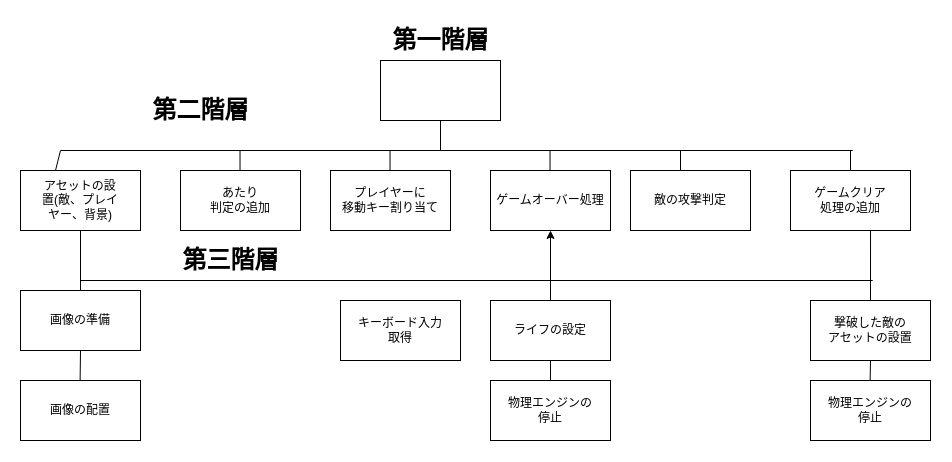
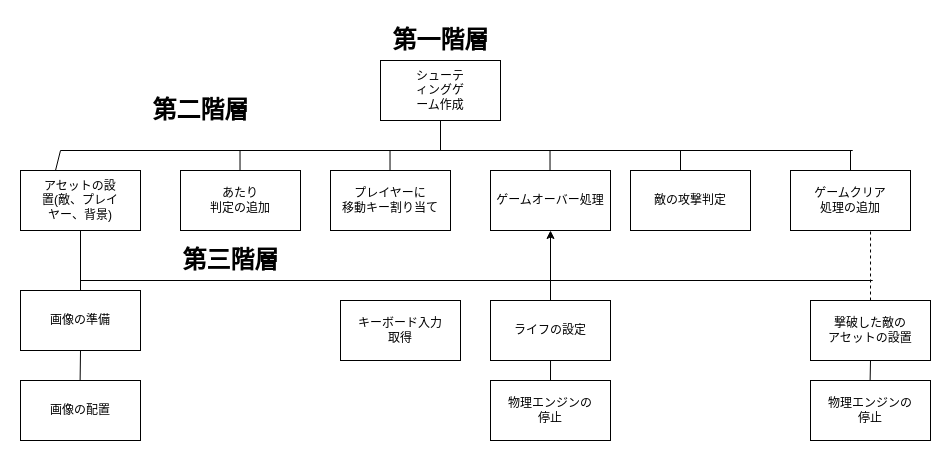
+ <mxCell id="4" value="シューティングゲーム作成" style="text;html=1;strokeColor=none;fillColor=none;align=center;verticalAlign=middle;whiteSpace=wrap;rounded=0;" parent="2" vertex="1"><mxGeometry x="30" y="15" width="60" height="30" as="geometry" /></mxCell>
- <mxCell id="46" value="" style="endArrow=none;html=1;entryX=0.667;entryY=1;entryDx=0;entryDy=0;entryPerimeter=0;" edge="1" parent="1" source="28" target="19"><mxGeometry width="50" height="50" relative="1" as="geometry"><mxPoint x="870" y="280" as="sourcePoint" /><mxPoint x="870" y="260" as="targetPoint" /></mxGeometry></mxCell>
+ <mxCell id="46" value="" style="endArrow=none;html=1;entryX=0.667;entryY=1;entryDx=0;entryDy=0;entryPerimeter=0;dashed=1;" edge="1" parent="1" source="28" target="19"><mxGeometry width="50" height="50" relative="1" as="geometry"><mxPoint x="870" y="280" as="sourcePoint" /><mxPoint x="870" y="260" as="targetPoint" /></mxGeometry></mxCell>
